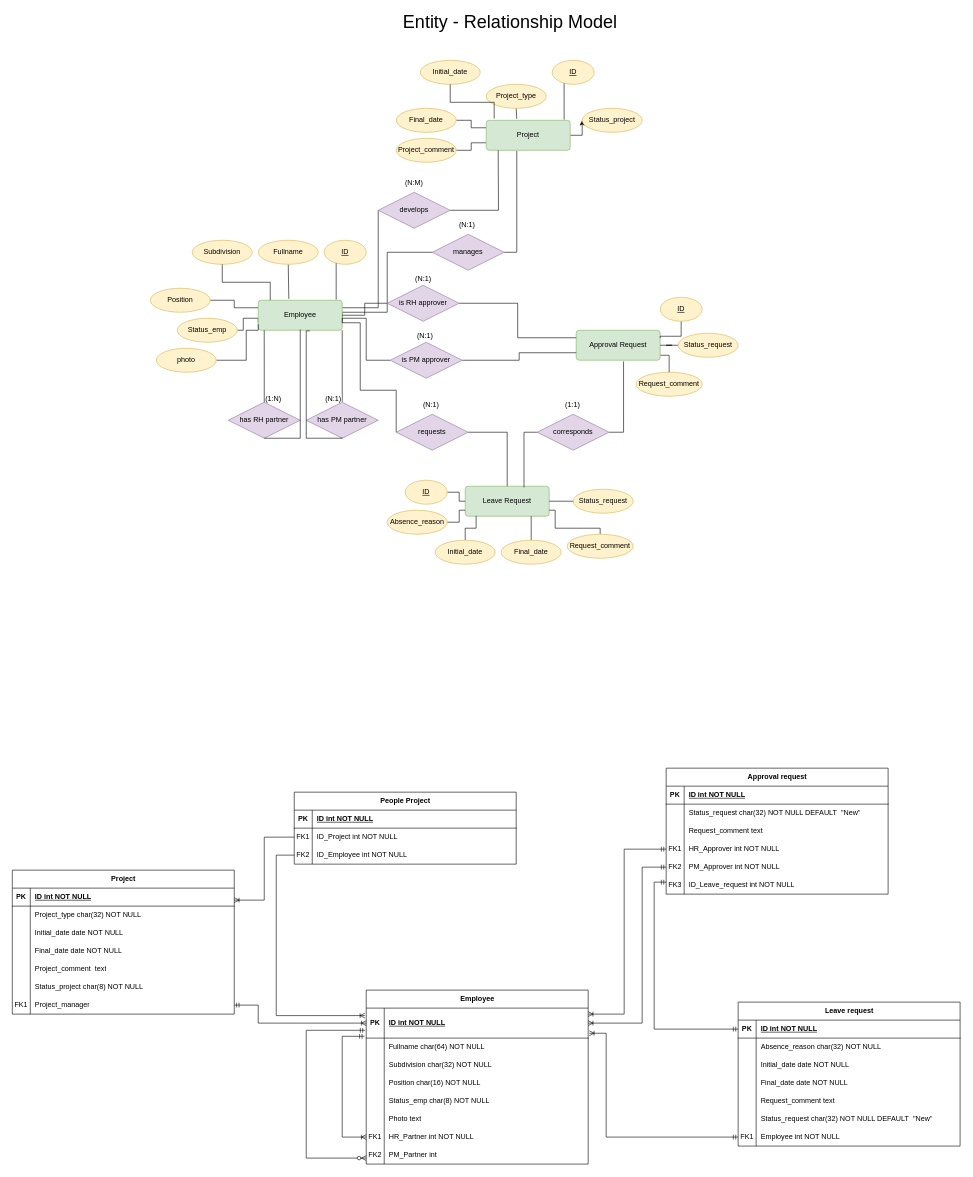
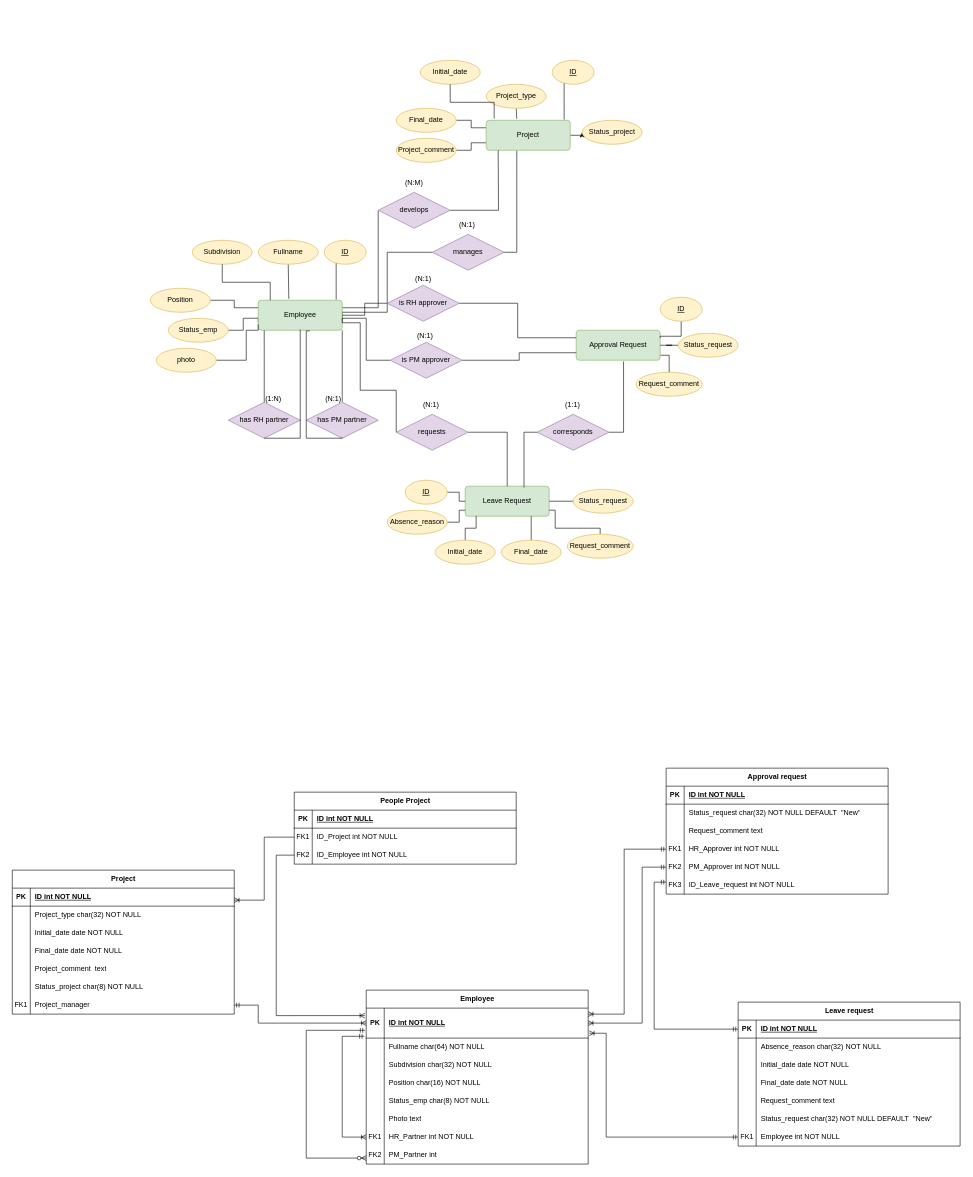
- <mxCell id="187" value="&lt;font style=&quot;font-size: 30px;&quot;&gt;Entity - Relationship Model&lt;/font&gt;" style="text;html=1;align=center;verticalAlign=middle;whiteSpace=wrap;rounded=0;" vertex="1" parent="1"><mxGeometry x="660" y="20" width="380" height="30" as="geometry" /></mxCell>
- <mxCell id="133" value="Status_project" style="ellipse;whiteSpace=wrap;html=1;align=center;fillColor=#fff2cc;strokeColor=#d6b656;" vertex="1" parent="1"><mxGeometry x="970" y="180" width="100" height="40" as="geometry" /></mxCell>
+ <mxCell id="133" value="Status_project" style="ellipse;whiteSpace=wrap;html=1;align=center;fillColor=#fff2cc;strokeColor=#d6b656;" vertex="1" parent="1"><mxGeometry x="970" y="200" width="100" height="40" as="geometry" /></mxCell>
- <mxCell id="118" value="Status_emp" style="ellipse;whiteSpace=wrap;html=1;align=center;fillColor=#fff2cc;strokeColor=#d6b656;" vertex="1" parent="1"><mxGeometry x="295" y="530" width="100" height="40" as="geometry" /></mxCell>
+ <mxCell id="118" value="Status_emp" style="ellipse;whiteSpace=wrap;html=1;align=center;fillColor=#fff2cc;strokeColor=#d6b656;" vertex="1" parent="1"><mxGeometry x="280" y="530" width="100" height="40" as="geometry" /></mxCell>
